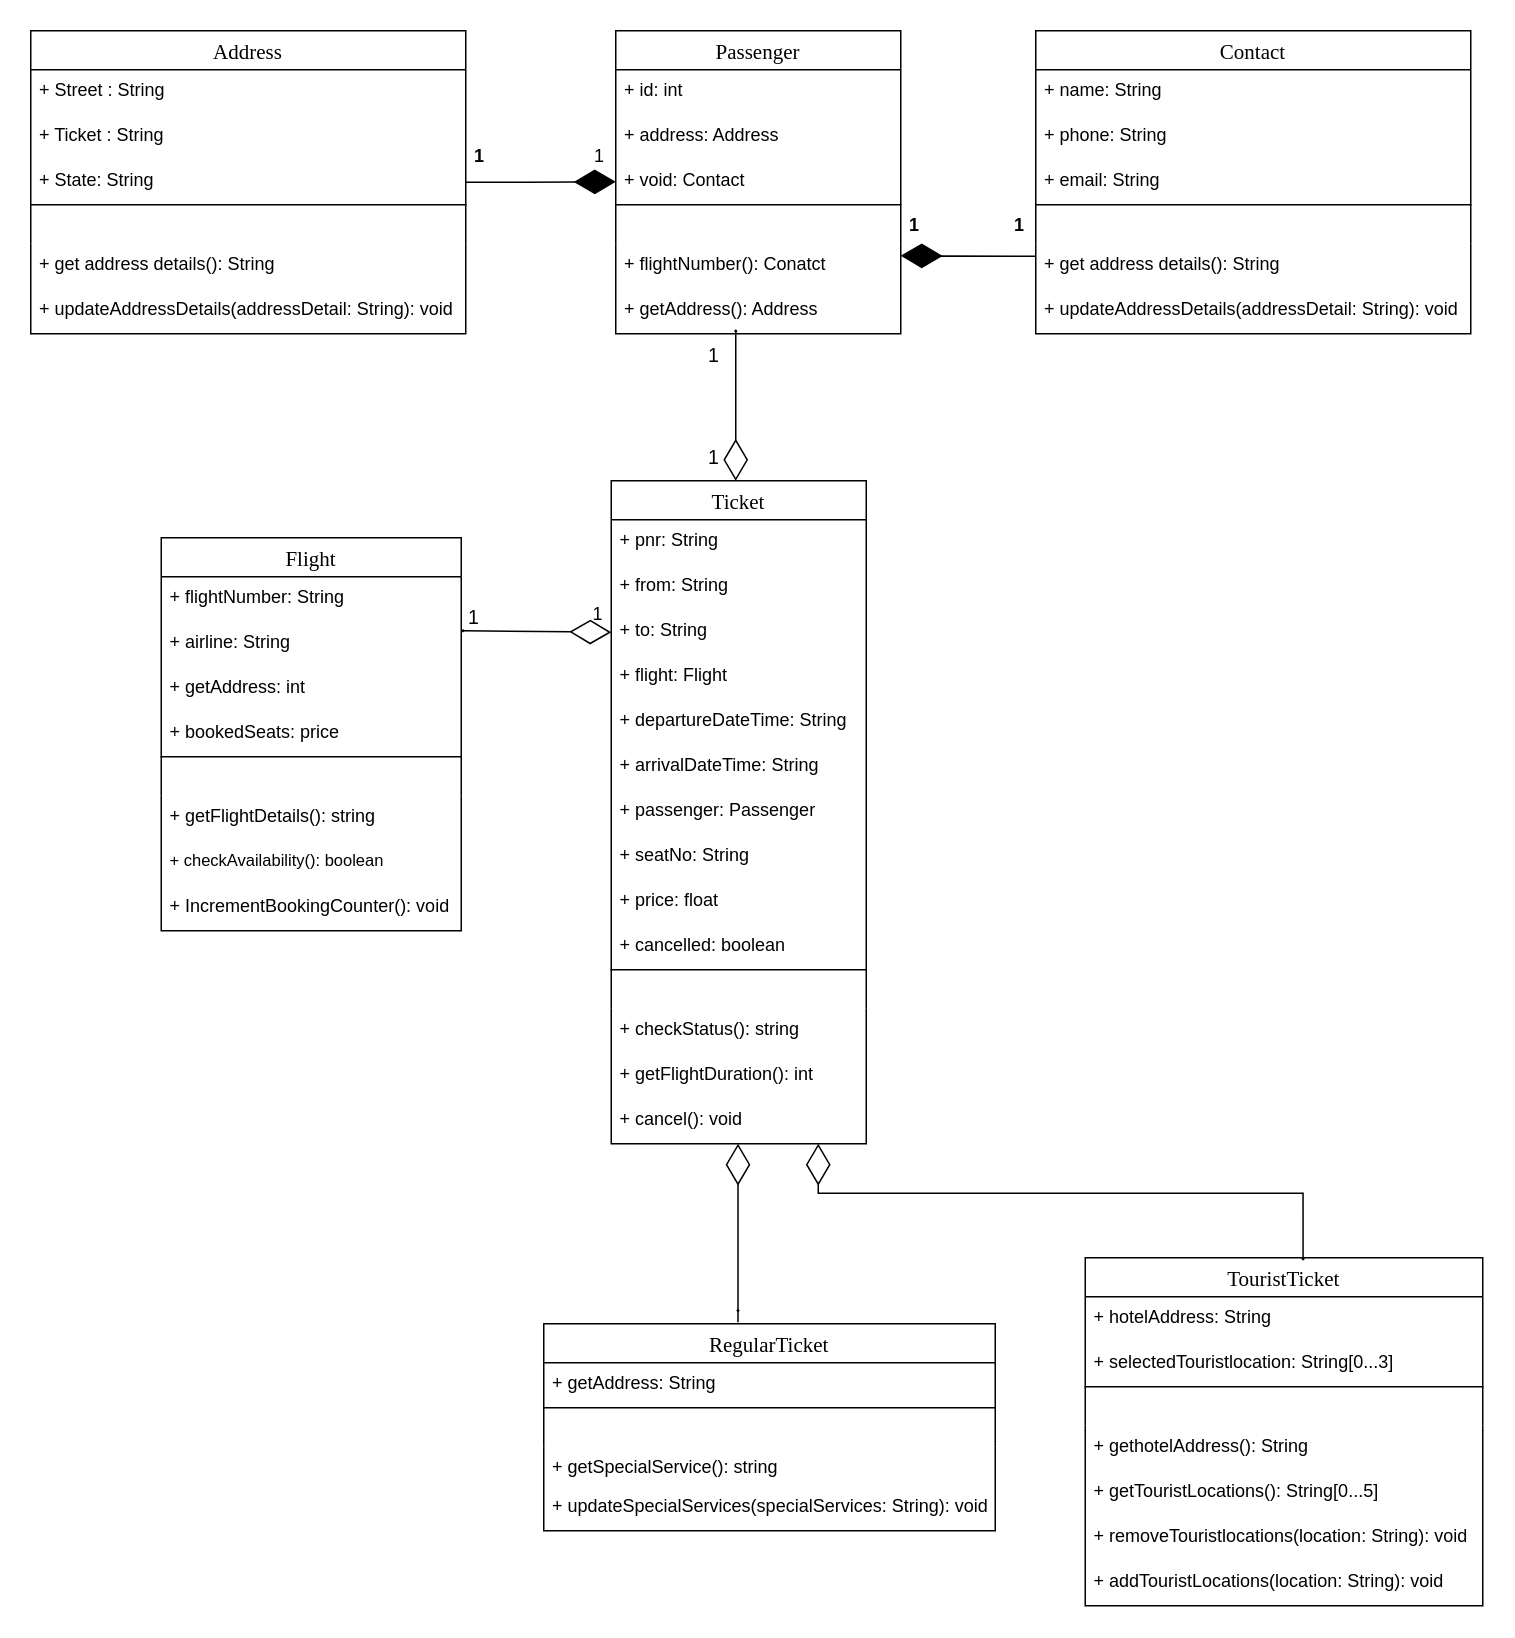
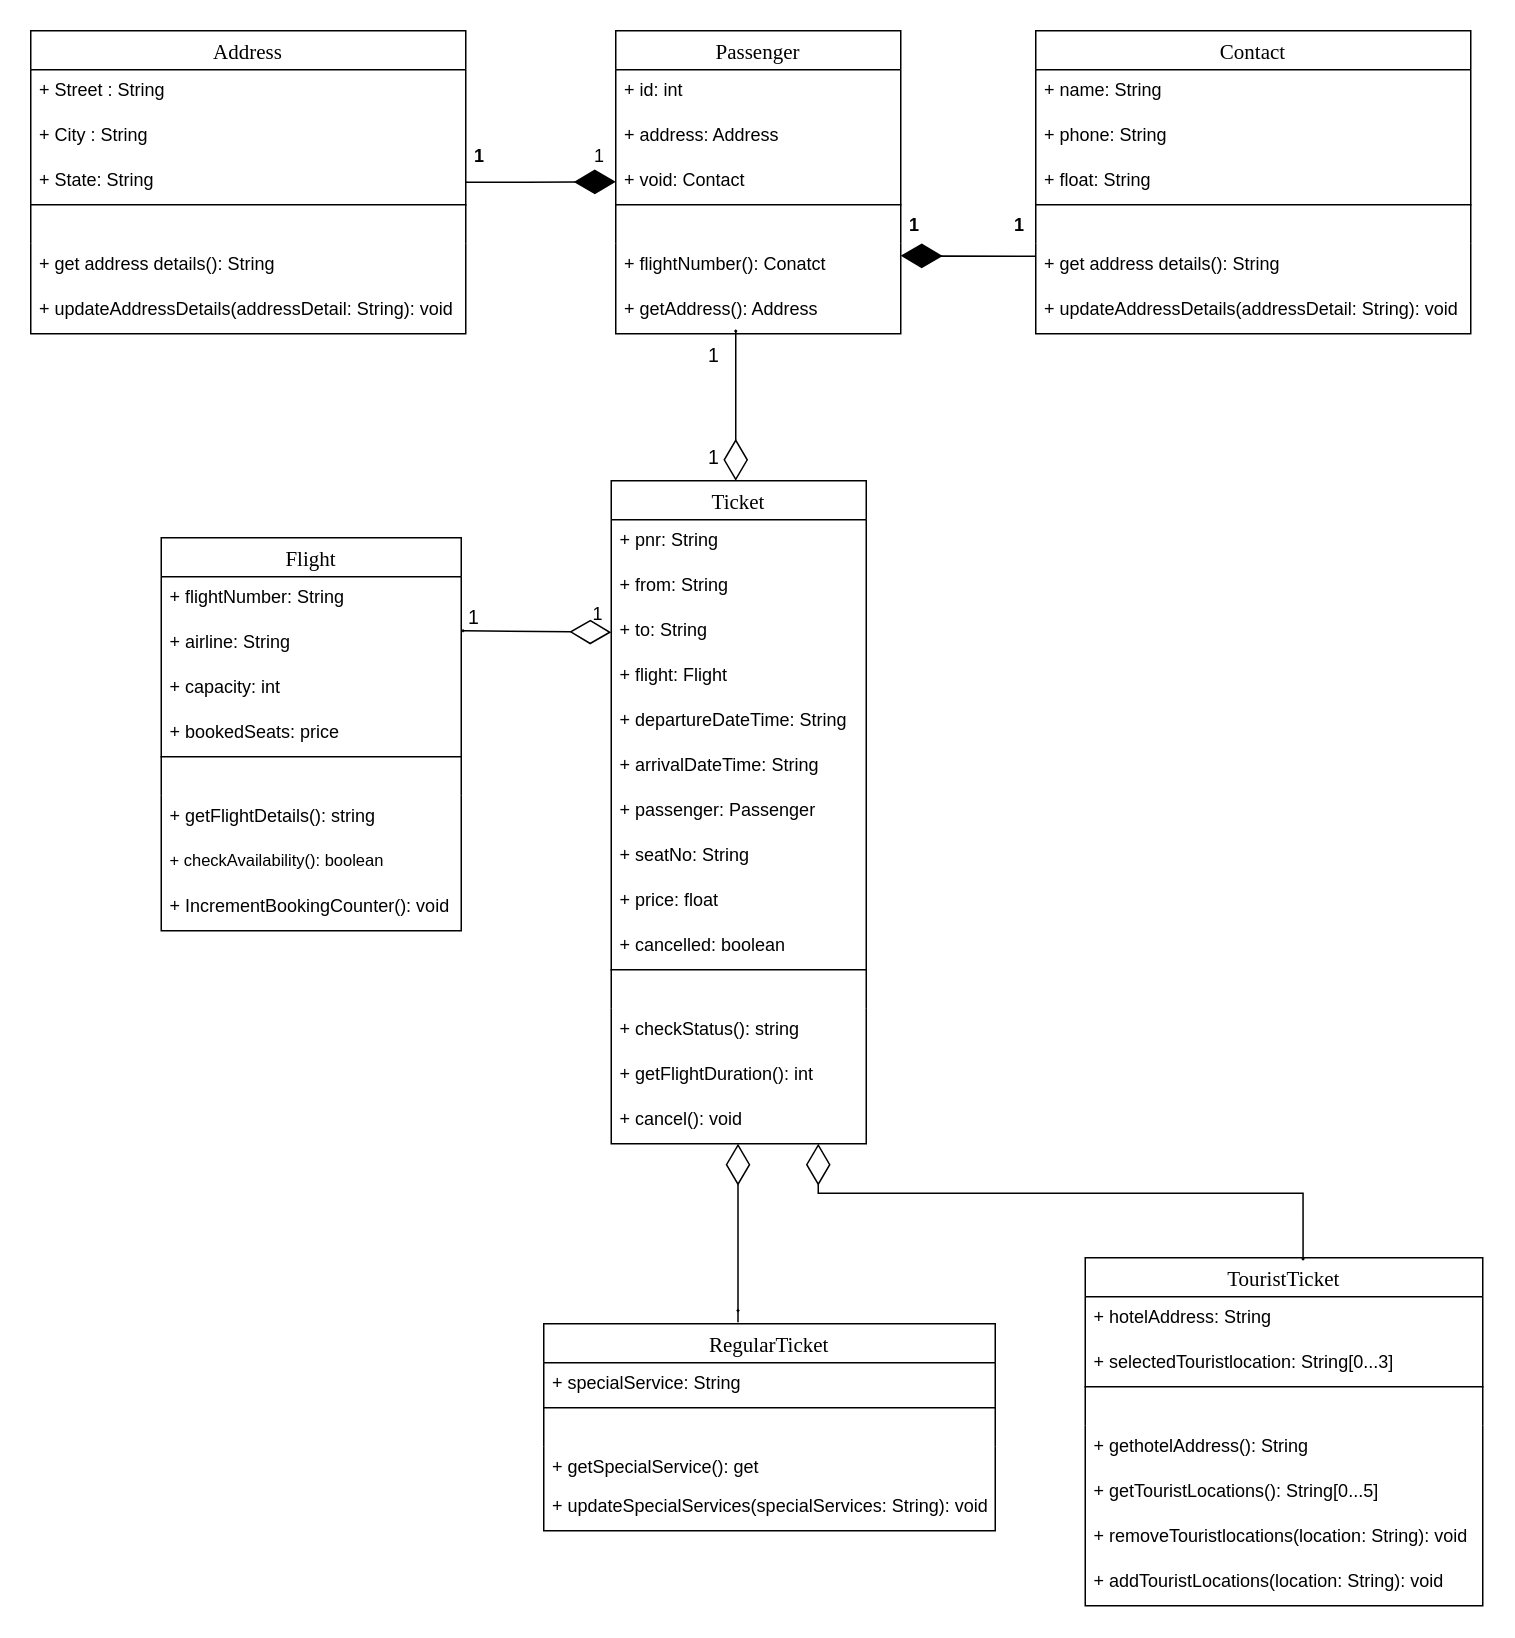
- <mxCell id="4" value="+ Ticket : String" style="text;strokeColor=none;fillColor=none;spacingLeft=4;spacingRight=4;overflow=hidden;rotatable=0;points=[[0,0.5],[1,0.5]];portConstraint=eastwest;fontSize=12;" parent="2" vertex="1"><mxGeometry y="56" width="290" height="30" as="geometry" /></mxCell>
+ <mxCell id="4" value="+ City : String" style="text;strokeColor=none;fillColor=none;spacingLeft=4;spacingRight=4;overflow=hidden;rotatable=0;points=[[0,0.5],[1,0.5]];portConstraint=eastwest;fontSize=12;" parent="2" vertex="1"><mxGeometry y="56" width="290" height="30" as="geometry" /></mxCell>
- <mxCell id="22" value="+ email: String" style="text;strokeColor=none;fillColor=none;spacingLeft=4;spacingRight=4;overflow=hidden;rotatable=0;points=[[0,0.5],[1,0.5]];portConstraint=eastwest;fontSize=12;" parent="19" vertex="1"><mxGeometry y="86" width="290" height="30" as="geometry" /></mxCell>
+ <mxCell id="22" value="+ float: String" style="text;strokeColor=none;fillColor=none;spacingLeft=4;spacingRight=4;overflow=hidden;rotatable=0;points=[[0,0.5],[1,0.5]];portConstraint=eastwest;fontSize=12;" parent="19" vertex="1"><mxGeometry y="86" width="290" height="30" as="geometry" /></mxCell>
- <mxCell id="32" value="+ getAddress: int" style="text;strokeColor=none;fillColor=none;spacingLeft=4;spacingRight=4;overflow=hidden;rotatable=0;points=[[0,0.5],[1,0.5]];portConstraint=eastwest;fontSize=12;" parent="29" vertex="1"><mxGeometry y="86" width="200" height="30" as="geometry" /></mxCell>
+ <mxCell id="32" value="+ capacity: int" style="text;strokeColor=none;fillColor=none;spacingLeft=4;spacingRight=4;overflow=hidden;rotatable=0;points=[[0,0.5],[1,0.5]];portConstraint=eastwest;fontSize=12;" parent="29" vertex="1"><mxGeometry y="86" width="200" height="30" as="geometry" /></mxCell>
- <mxCell id="55" value="+ getAddress: String" style="text;strokeColor=none;fillColor=none;spacingLeft=4;spacingRight=4;overflow=hidden;rotatable=0;points=[[0,0.5],[1,0.5]];portConstraint=eastwest;fontSize=12;" parent="54" vertex="1"><mxGeometry y="26" width="301" height="30" as="geometry" /></mxCell>
+ <mxCell id="55" value="+ specialService: String" style="text;strokeColor=none;fillColor=none;spacingLeft=4;spacingRight=4;overflow=hidden;rotatable=0;points=[[0,0.5],[1,0.5]];portConstraint=eastwest;fontSize=12;" parent="54" vertex="1"><mxGeometry y="26" width="301" height="30" as="geometry" /></mxCell>
- <mxCell id="59" value="+ getSpecialService(): string" style="text;strokeColor=none;fillColor=none;spacingLeft=4;spacingRight=4;overflow=hidden;rotatable=0;points=[[0,0.5],[1,0.5]];portConstraint=eastwest;fontSize=12;" parent="58" vertex="1"><mxGeometry y="26" width="301" height="26" as="geometry" /></mxCell>
+ <mxCell id="59" value="+ getSpecialService(): get" style="text;strokeColor=none;fillColor=none;spacingLeft=4;spacingRight=4;overflow=hidden;rotatable=0;points=[[0,0.5],[1,0.5]];portConstraint=eastwest;fontSize=12;" parent="58" vertex="1"><mxGeometry y="26" width="301" height="26" as="geometry" /></mxCell>
